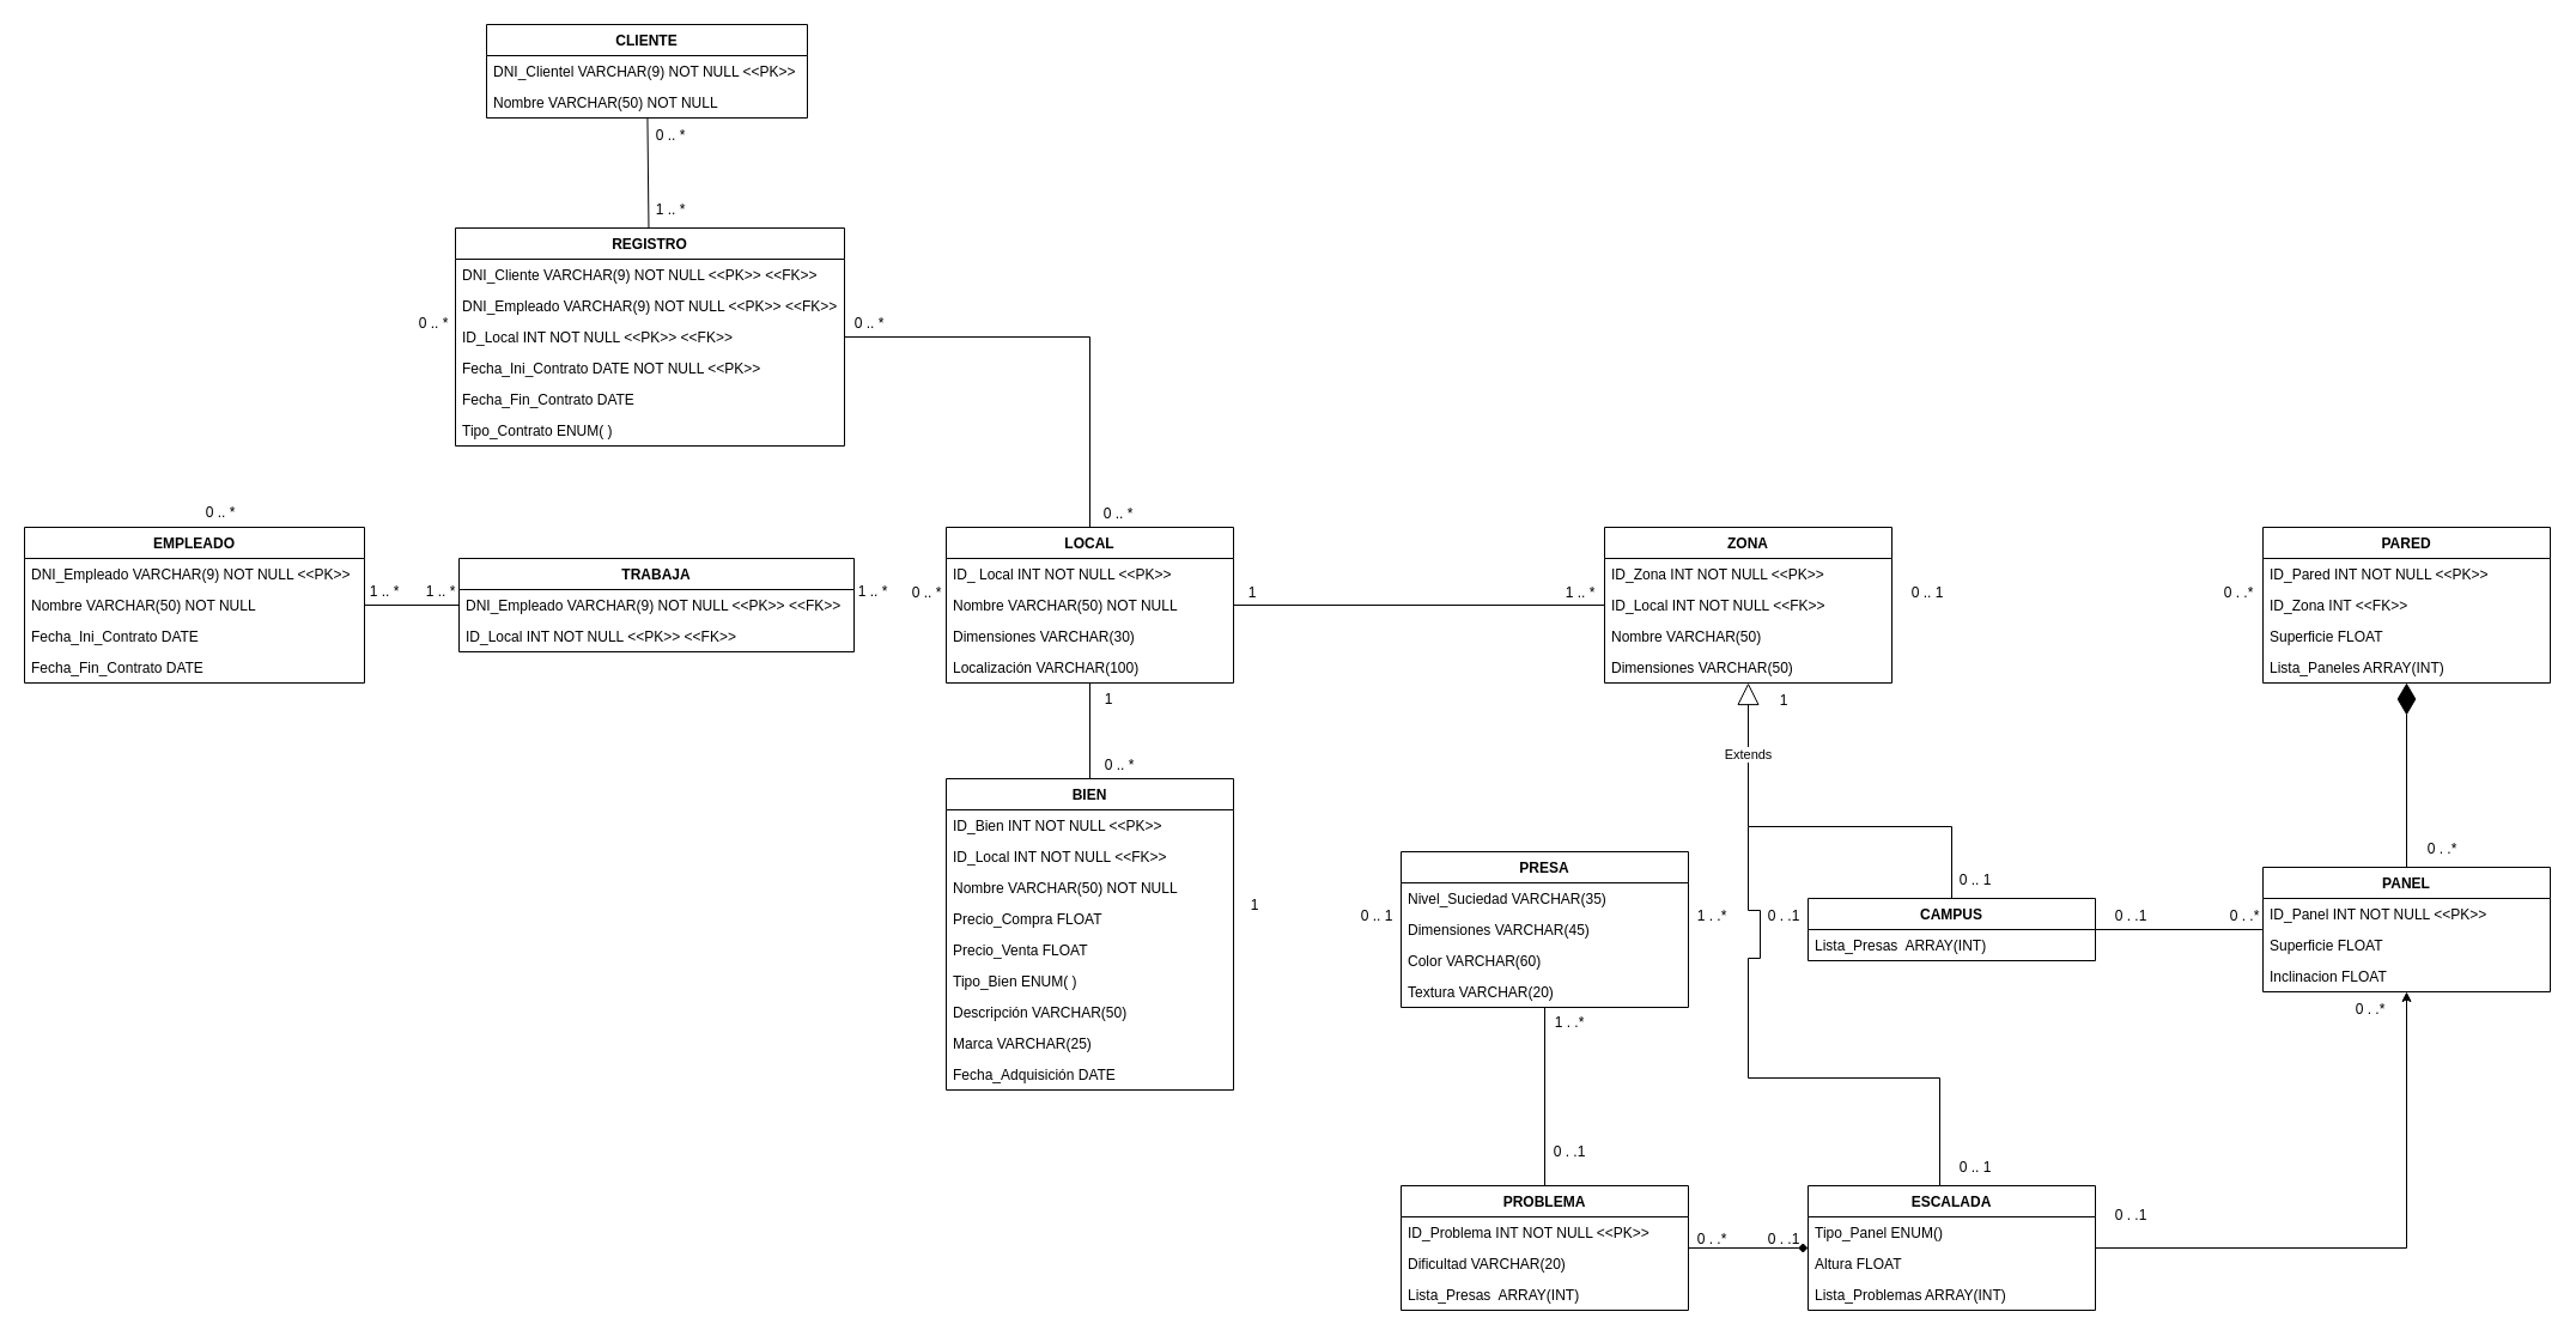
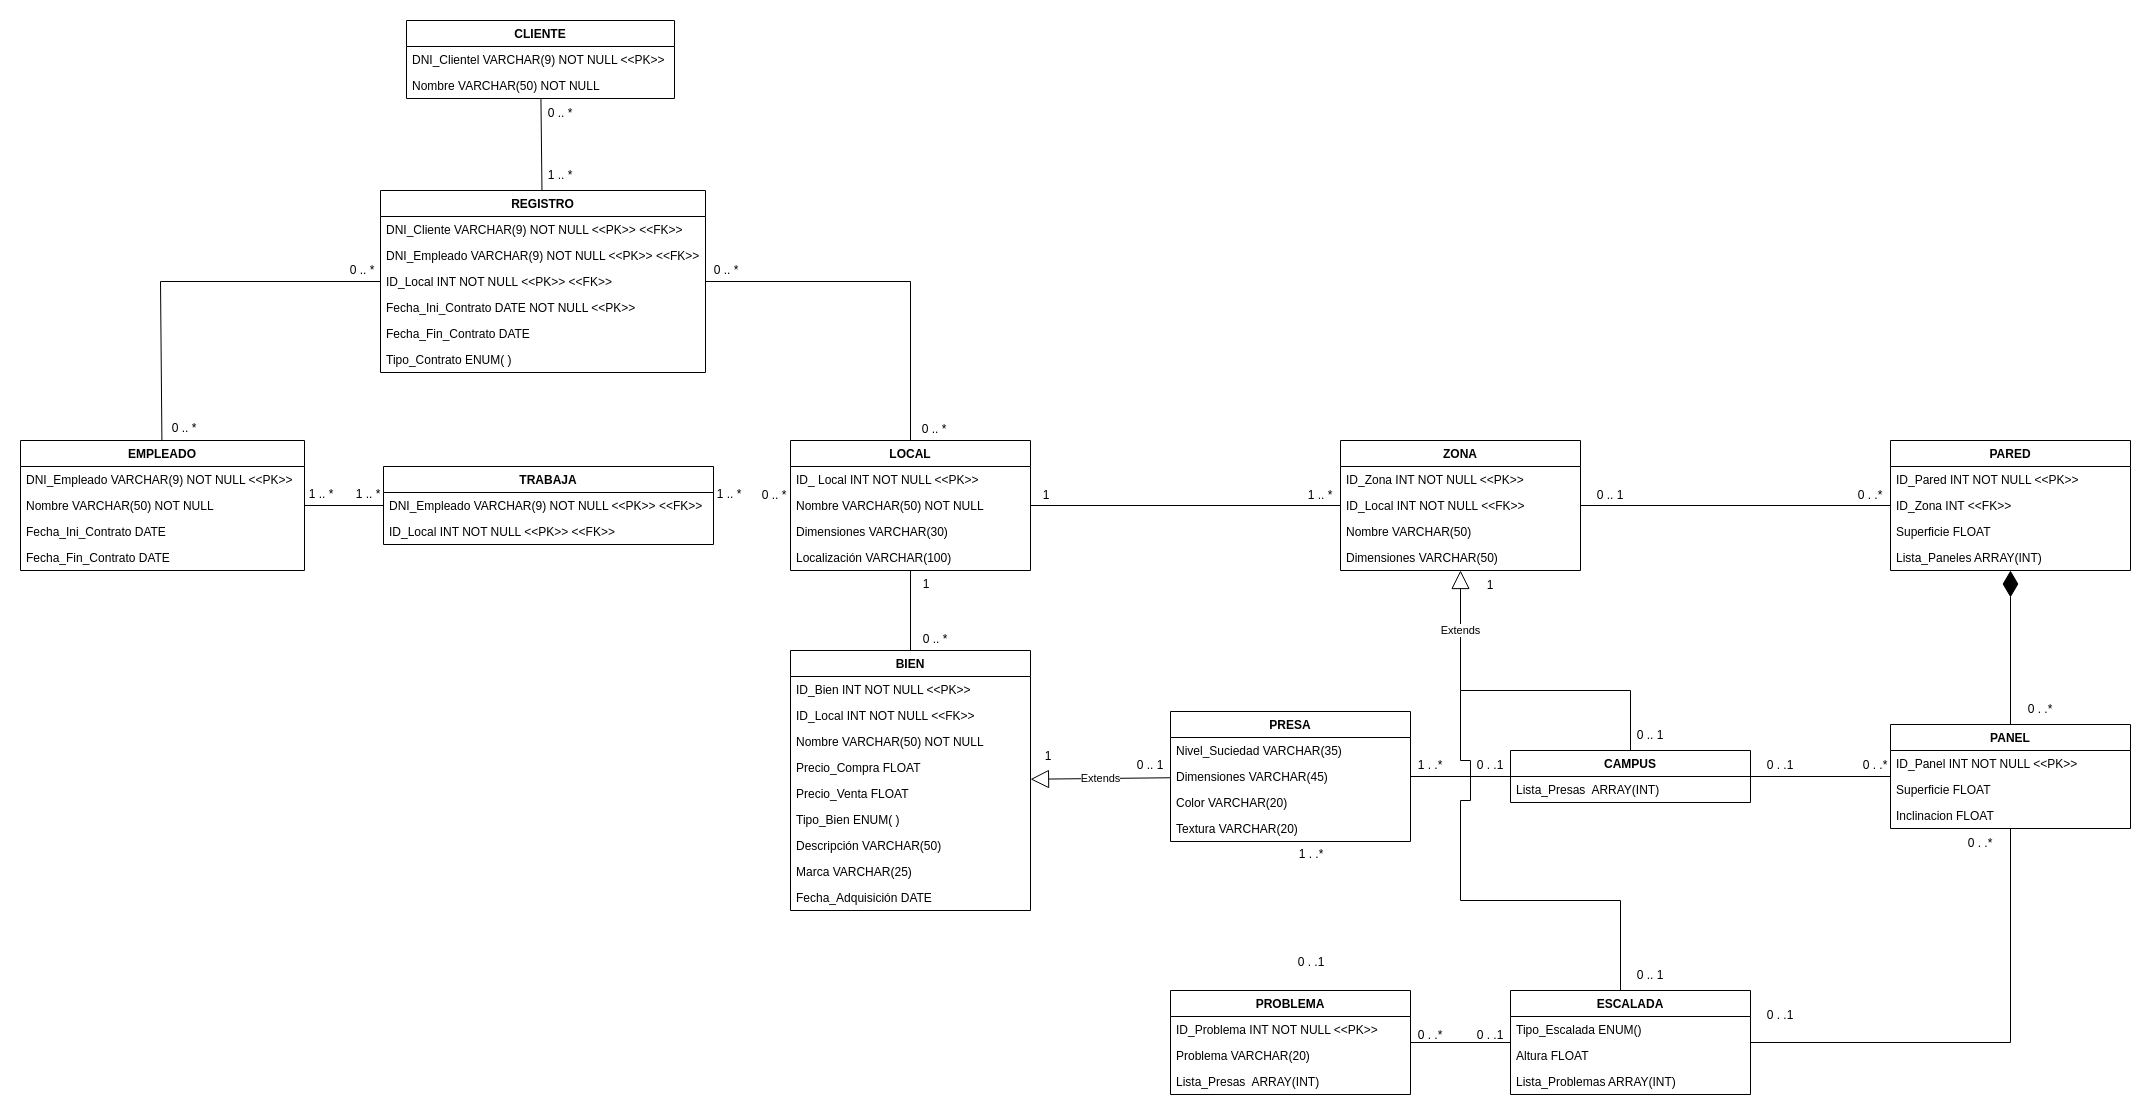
+ <mxCell id="67" value="" style="endArrow=none;html=1;rounded=0;fontSize=11;" parent="1" source="17" target="2" edge="1"><mxGeometry width="50" height="50" relative="1" as="geometry"><mxPoint x="510" y="365.562" as="sourcePoint" /><mxPoint x="643.647" y="320" as="targetPoint" /><Array as="points"><mxPoint x="160" y="281" /></Array></mxGeometry></mxCell>
+ <mxCell id="81" value="" style="endArrow=none;html=1;rounded=0;fontSize=11;" parent="1" source="25" target="30" edge="1"><mxGeometry width="50" height="50" relative="1" as="geometry"><mxPoint x="1770" y="715.562" as="sourcePoint" /><mxPoint x="1903.647" y="670" as="targetPoint" /></mxGeometry></mxCell>
+ <mxCell id="95" value="" style="endArrow=none;html=1;rounded=0;fontSize=11;" parent="1" source="49" target="39" edge="1"><mxGeometry width="50" height="50" relative="1" as="geometry"><mxPoint x="1440" y="925.562" as="sourcePoint" /><mxPoint x="1573.647" y="880" as="targetPoint" /></mxGeometry></mxCell>
+ <mxCell id="105" value="Extends" style="endArrow=block;endSize=16;endFill=0;html=1;rounded=0;" parent="1" source="49" target="54" edge="1"><mxGeometry width="160" relative="1" as="geometry"><mxPoint x="820" y="1120" as="sourcePoint" /><mxPoint x="980" y="1120" as="targetPoint" /></mxGeometry></mxCell>
- <mxCell id="52" value="Color VARCHAR(60)&#10;" style="text;strokeColor=none;fillColor=none;align=left;verticalAlign=top;spacingLeft=4;spacingRight=4;overflow=hidden;rotatable=0;points=[[0,0.5],[1,0.5]];portConstraint=eastwest;" parent="49" vertex="1"><mxGeometry y="78" width="240" height="26" as="geometry" /></mxCell>
+ <mxCell id="52" value="Color VARCHAR(20)&#10;" style="text;strokeColor=none;fillColor=none;align=left;verticalAlign=top;spacingLeft=4;spacingRight=4;overflow=hidden;rotatable=0;points=[[0,0.5],[1,0.5]];portConstraint=eastwest;" parent="49" vertex="1"><mxGeometry y="78" width="240" height="26" as="geometry" /></mxCell>
- <mxCell id="89" value="" style="endArrow=classic;html=1;rounded=0;fontSize=11;" parent="1" source="41" target="35" edge="1"><mxGeometry width="50" height="50" relative="1" as="geometry"><mxPoint x="1300" y="815.562" as="sourcePoint" /><mxPoint x="1433.647" y="770" as="targetPoint" /><Array as="points"><mxPoint x="2010" y="1042" /></Array></mxGeometry></mxCell>
+ <mxCell id="89" value="" style="endArrow=none;html=1;rounded=0;fontSize=11;" parent="1" source="41" target="35" edge="1"><mxGeometry width="50" height="50" relative="1" as="geometry"><mxPoint x="1300" y="815.562" as="sourcePoint" /><mxPoint x="1433.647" y="770" as="targetPoint" /><Array as="points"><mxPoint x="2010" y="1042" /></Array></mxGeometry></mxCell>
- <mxCell id="99" value="" style="endArrow=none;html=1;rounded=0;fontSize=11;" parent="1" source="49" target="45" edge="1"><mxGeometry width="50" height="50" relative="1" as="geometry"><mxPoint x="1510" y="925.562" as="sourcePoint" /><mxPoint x="1643.647" y="880" as="targetPoint" /></mxGeometry></mxCell>
- <mxCell id="42" value="Tipo_Panel ENUM()&#10;" style="text;strokeColor=none;fillColor=none;align=left;verticalAlign=top;spacingLeft=4;spacingRight=4;overflow=hidden;rotatable=0;points=[[0,0.5],[1,0.5]];portConstraint=eastwest;" parent="41" vertex="1"><mxGeometry y="26" width="240" height="26" as="geometry" /></mxCell>
+ <mxCell id="42" value="Tipo_Escalada ENUM()&#10;" style="text;strokeColor=none;fillColor=none;align=left;verticalAlign=top;spacingLeft=4;spacingRight=4;overflow=hidden;rotatable=0;points=[[0,0.5],[1,0.5]];portConstraint=eastwest;" parent="41" vertex="1"><mxGeometry y="26" width="240" height="26" as="geometry" /></mxCell>
- <mxCell id="96" value="" style="endArrow=diamond;html=1;rounded=0;fontSize=11;" parent="1" source="45" target="41" edge="1"><mxGeometry width="50" height="50" relative="1" as="geometry"><mxPoint x="1630" y="935.562" as="sourcePoint" /><mxPoint x="1763.647" y="890" as="targetPoint" /></mxGeometry></mxCell>
+ <mxCell id="96" value="" style="endArrow=none;html=1;rounded=0;fontSize=11;" parent="1" source="45" target="41" edge="1"><mxGeometry width="50" height="50" relative="1" as="geometry"><mxPoint x="1630" y="935.562" as="sourcePoint" /><mxPoint x="1763.647" y="890" as="targetPoint" /></mxGeometry></mxCell>
- <mxCell id="47" value="Dificultad VARCHAR(20)&#10;" style="text;strokeColor=none;fillColor=none;align=left;verticalAlign=top;spacingLeft=4;spacingRight=4;overflow=hidden;rotatable=0;points=[[0,0.5],[1,0.5]];portConstraint=eastwest;" parent="45" vertex="1"><mxGeometry y="52" width="240" height="26" as="geometry" /></mxCell>
+ <mxCell id="47" value="Problema VARCHAR(20)&#10;" style="text;strokeColor=none;fillColor=none;align=left;verticalAlign=top;spacingLeft=4;spacingRight=4;overflow=hidden;rotatable=0;points=[[0,0.5],[1,0.5]];portConstraint=eastwest;" parent="45" vertex="1"><mxGeometry y="52" width="240" height="26" as="geometry" /></mxCell>
